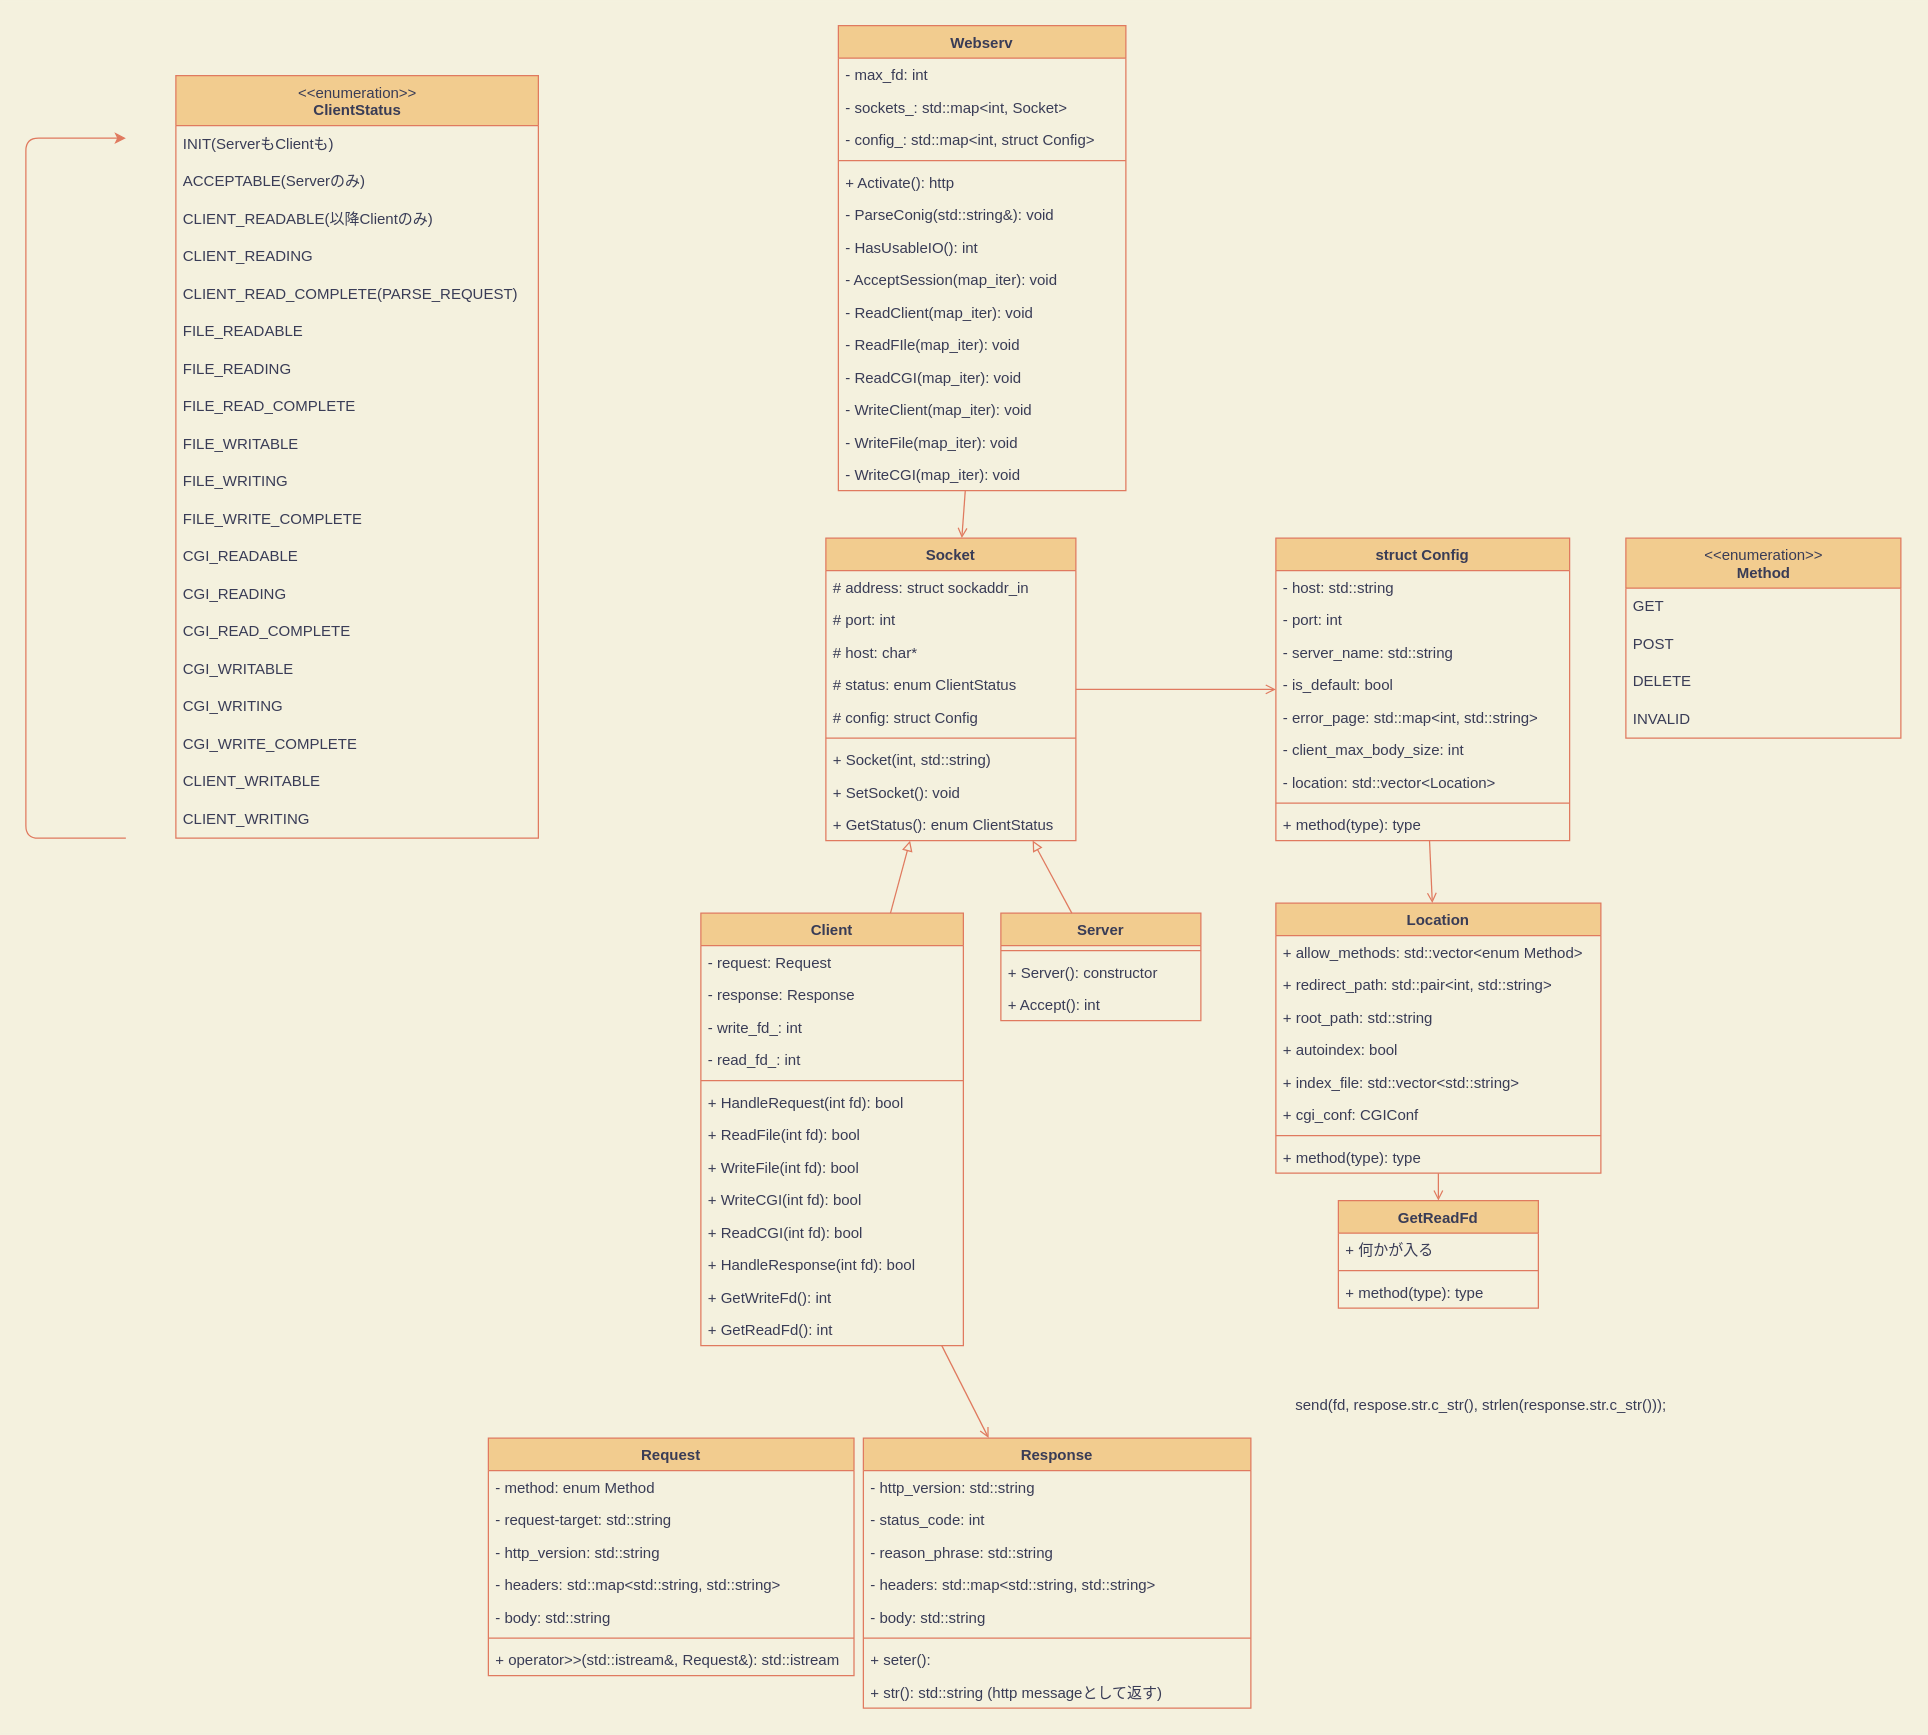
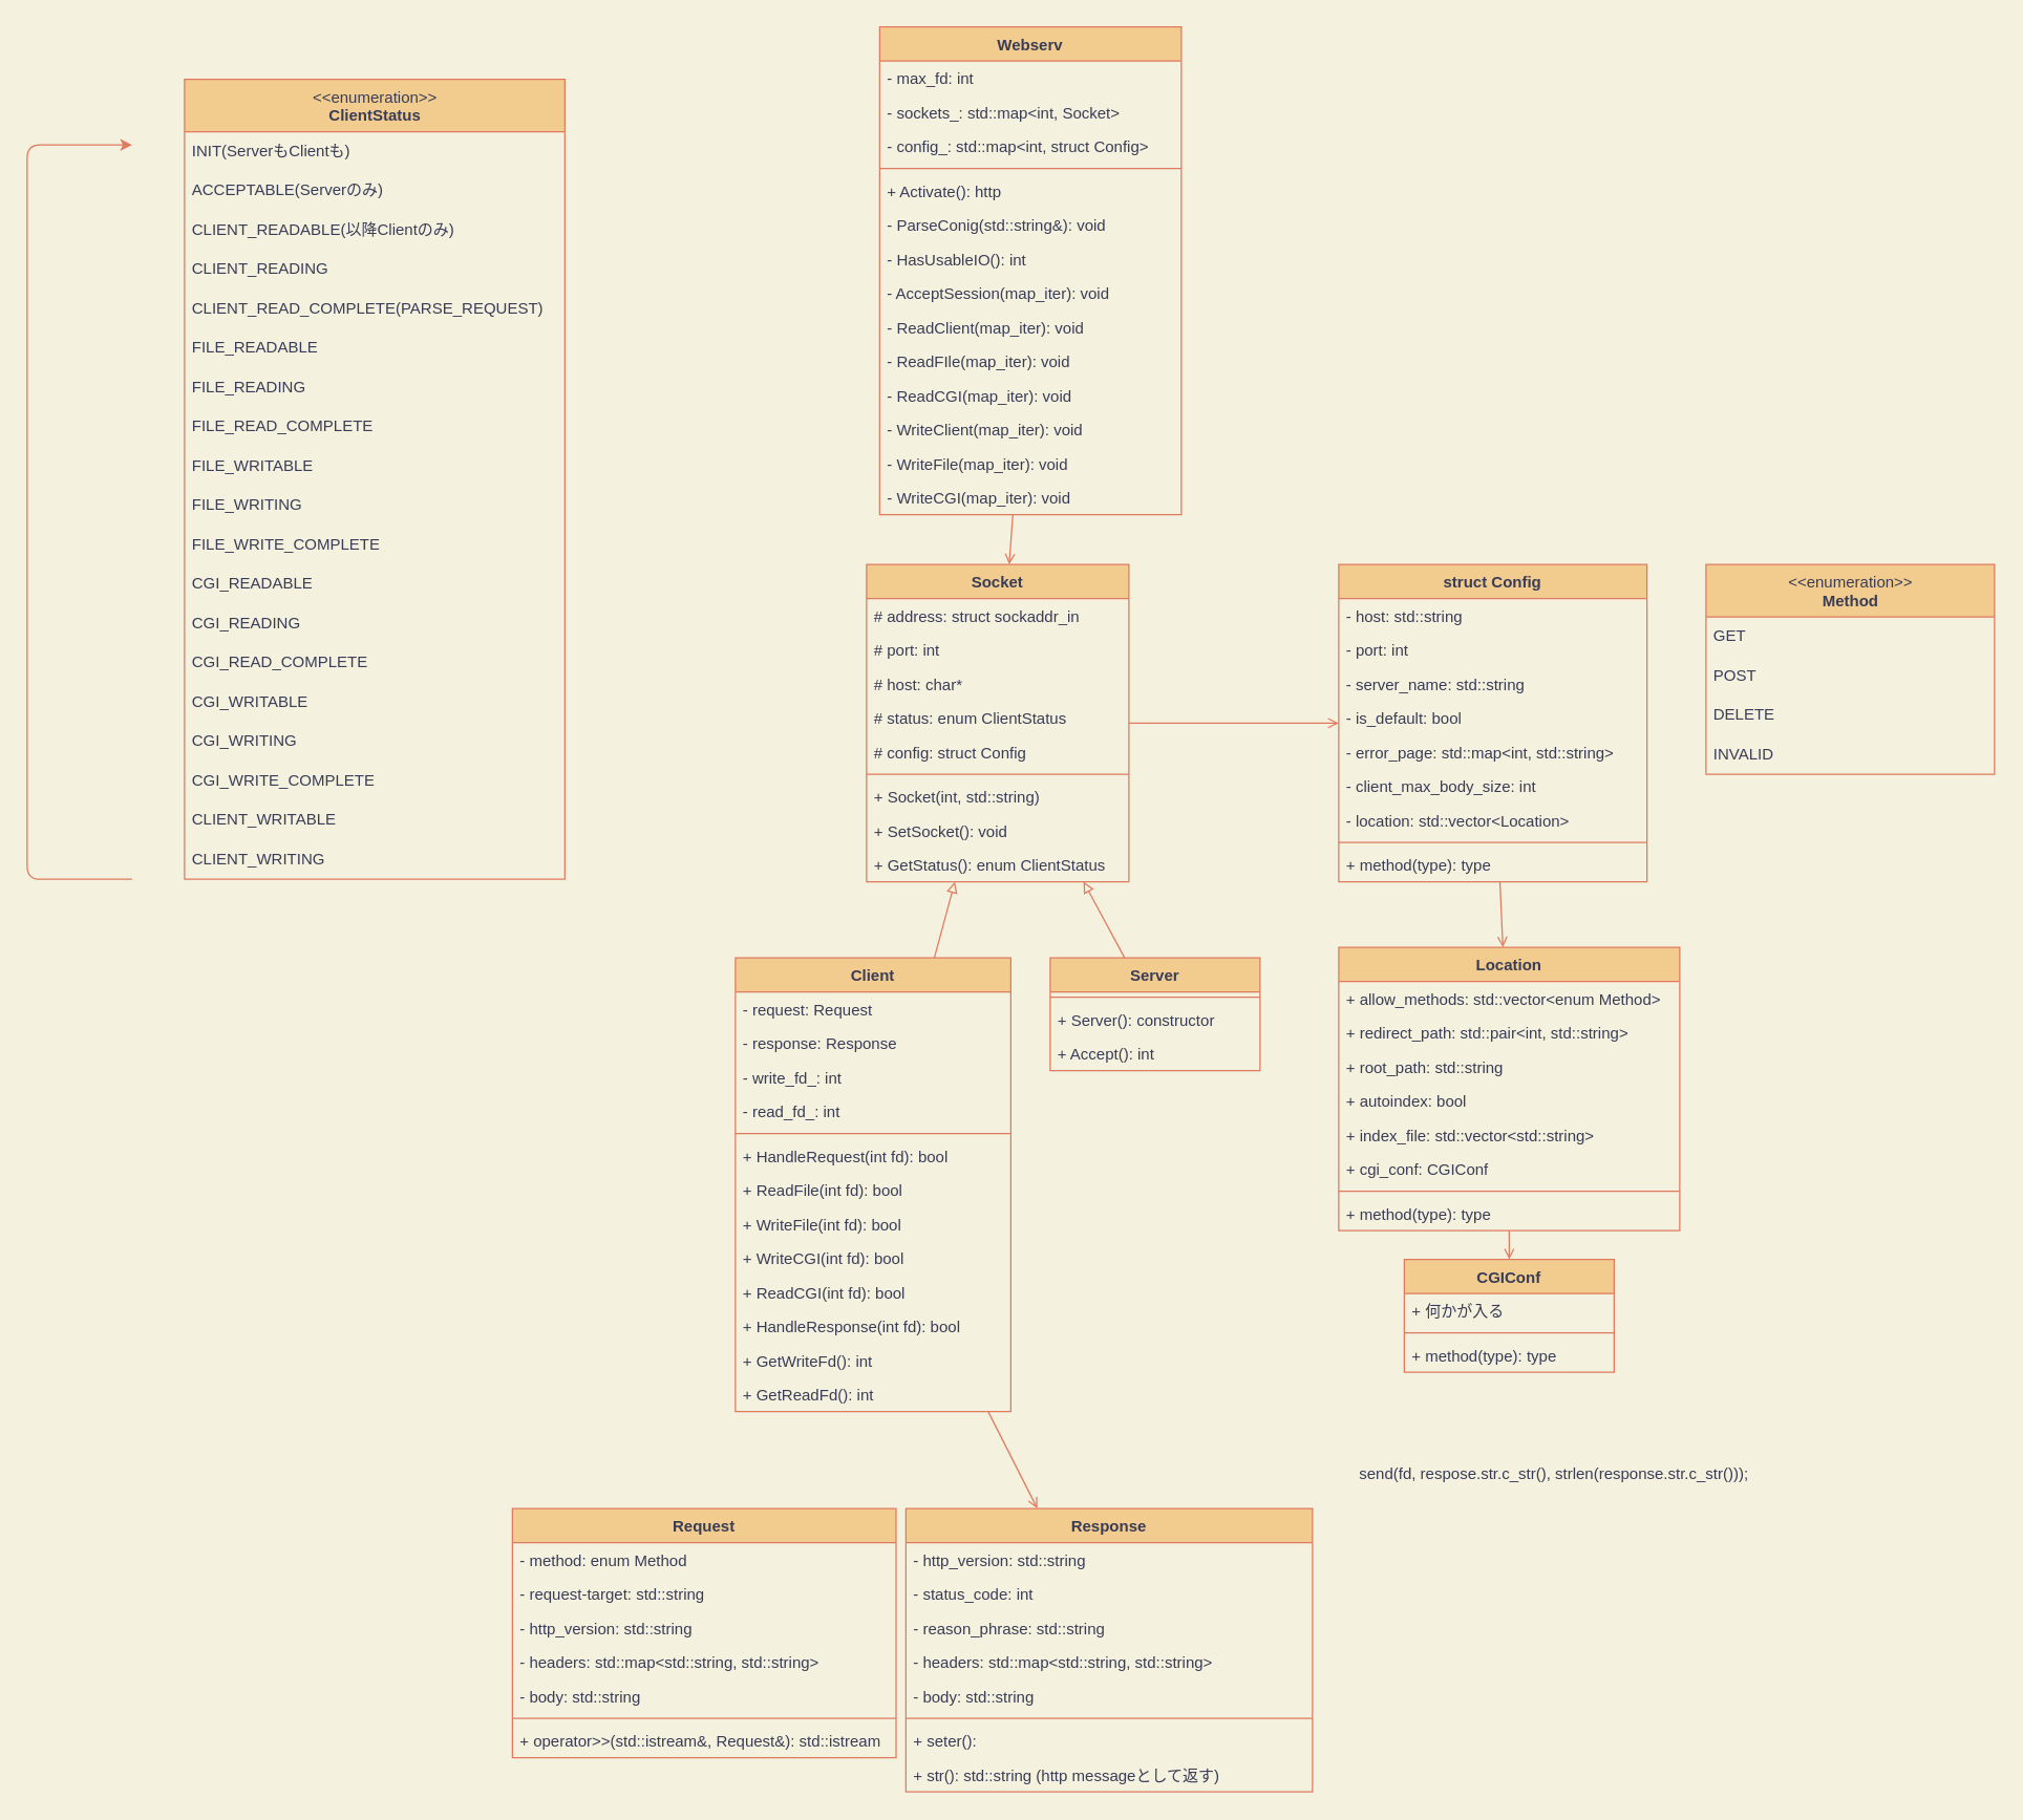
- <mxCell id="83" value="GetReadFd" style="swimlane;fontStyle=1;align=center;verticalAlign=top;childLayout=stackLayout;horizontal=1;startSize=26;horizontalStack=0;resizeParent=1;resizeParentMax=0;resizeLast=0;collapsible=1;marginBottom=0;fillColor=#F2CC8F;strokeColor=#E07A5F;fontColor=#393C56;" parent="1" vertex="1"><mxGeometry x="1070" y="960" width="160" height="86" as="geometry" /></mxCell>
+ <mxCell id="83" value="CGIConf" style="swimlane;fontStyle=1;align=center;verticalAlign=top;childLayout=stackLayout;horizontal=1;startSize=26;horizontalStack=0;resizeParent=1;resizeParentMax=0;resizeLast=0;collapsible=1;marginBottom=0;fillColor=#F2CC8F;strokeColor=#E07A5F;fontColor=#393C56;" parent="1" vertex="1"><mxGeometry x="1070" y="960" width="160" height="86" as="geometry" /></mxCell>
